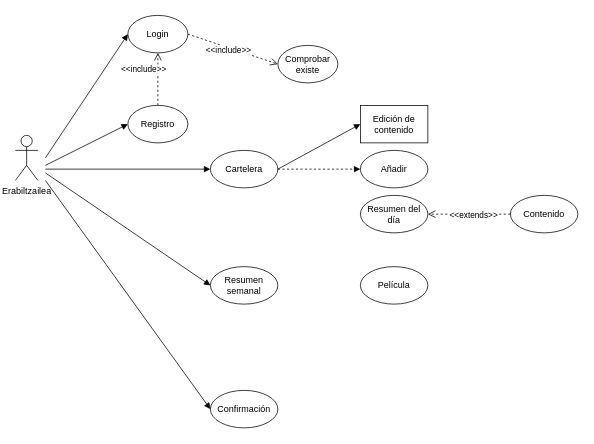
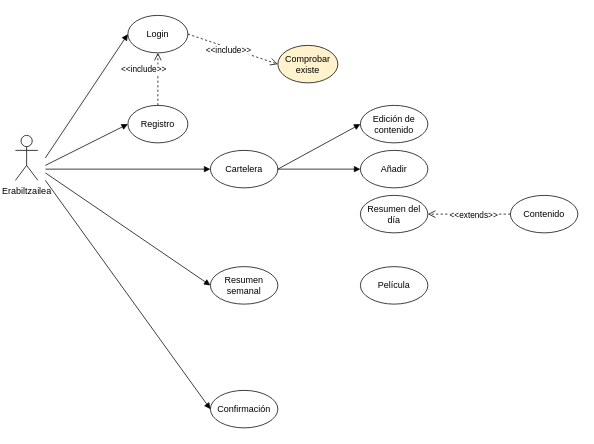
- <mxCell id="4" value="Comprobar existe" style="ellipse;whiteSpace=wrap;html=1;" vertex="1" parent="1"><mxGeometry x="370" y="60" width="80" height="50" as="geometry" /></mxCell>
+ <mxCell id="4" value="Comprobar existe" style="ellipse;whiteSpace=wrap;html=1;fillColor=#fff2cc;" vertex="1" parent="1"><mxGeometry x="370" y="60" width="80" height="50" as="geometry" /></mxCell>
- <mxCell id="11" value="Edición de contenido" style="whiteSpace=wrap;html=1;rounded=0;" vertex="1" parent="1"><mxGeometry x="480" y="140" width="90" height="50" as="geometry" /></mxCell>
+ <mxCell id="11" value="Edición de contenido" style="ellipse;whiteSpace=wrap;html=1;" vertex="1" parent="1"><mxGeometry x="480" y="140" width="90" height="50" as="geometry" /></mxCell>
- <mxCell id="22" value="" style="html=1;verticalAlign=bottom;endArrow=block;rounded=0;entryX=0;entryY=0.5;entryDx=0;entryDy=0;exitX=1;exitY=0.5;exitDx=0;exitDy=0;dashed=1;" edge="1" parent="1" source="8" target="12"><mxGeometry width="80" relative="1" as="geometry"><mxPoint x="80" y="245" as="sourcePoint" /><mxPoint x="300" y="245" as="targetPoint" /></mxGeometry></mxCell>
+ <mxCell id="22" value="" style="html=1;verticalAlign=bottom;endArrow=block;rounded=0;entryX=0;entryY=0.5;entryDx=0;entryDy=0;exitX=1;exitY=0.5;exitDx=0;exitDy=0;" edge="1" parent="1" source="8" target="12"><mxGeometry width="80" relative="1" as="geometry"><mxPoint x="80" y="245" as="sourcePoint" /><mxPoint x="300" y="245" as="targetPoint" /></mxGeometry></mxCell>
